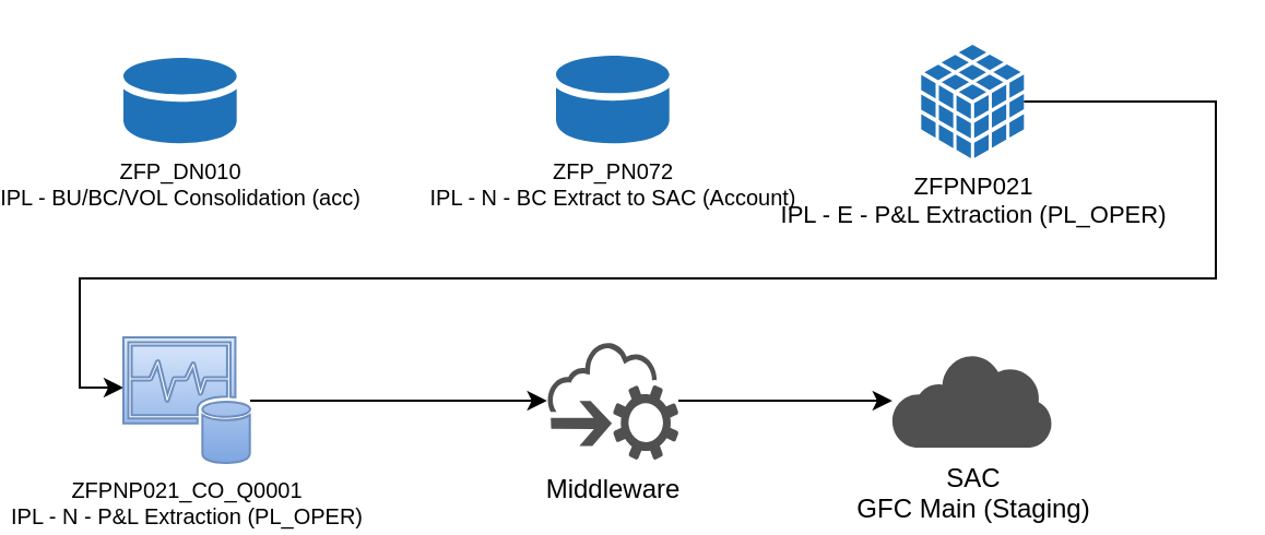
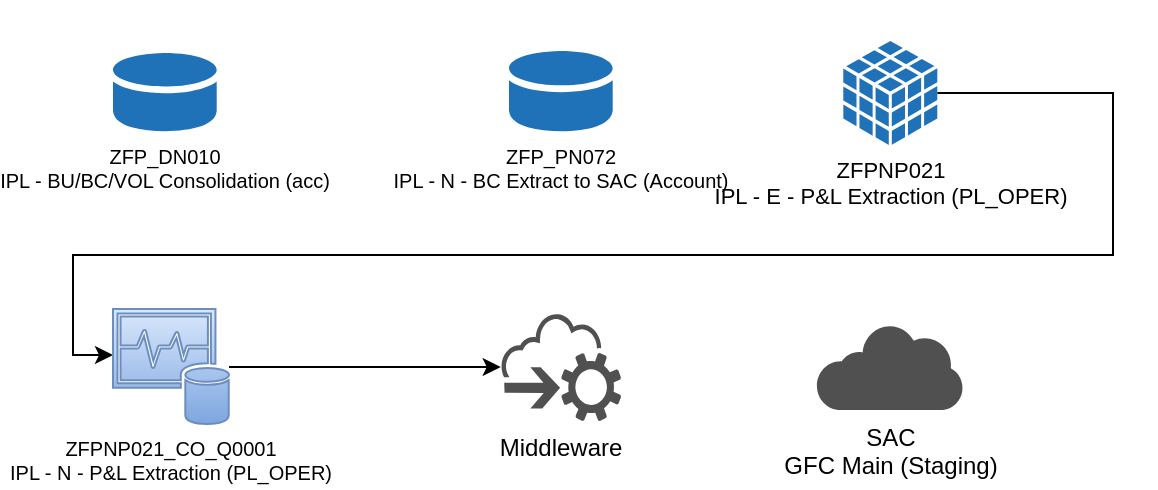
- <mxCell id="10" style="edgeStyle=orthogonalEdgeStyle;rounded=0;orthogonalLoop=1;jettySize=auto;html=1;" parent="1" source="4" target="9" edge="1"><mxGeometry relative="1" as="geometry"><mxPoint x="470" y="197" as="targetPoint" /></mxGeometry></mxCell>
